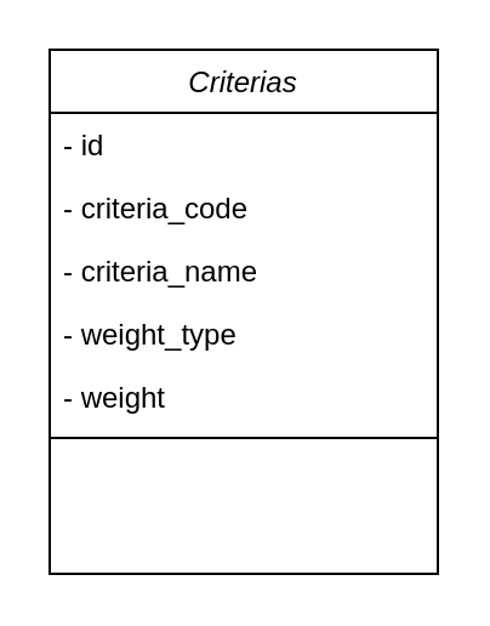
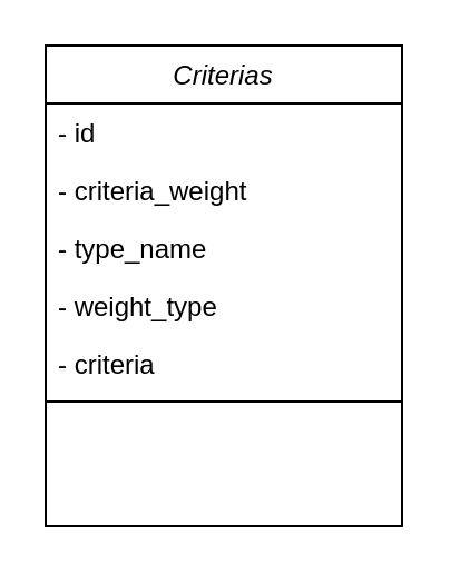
- <mxCell id="4" value="- criteria_code" style="text;align=left;verticalAlign=top;spacingLeft=4;spacingRight=4;overflow=hidden;rotatable=0;points=[[0,0.5],[1,0.5]];portConstraint=eastwest;rounded=0;shadow=0;html=0;" parent="2" vertex="1"><mxGeometry y="52" width="160" height="26" as="geometry" /></mxCell>
+ <mxCell id="4" value="- criteria_weight" style="text;align=left;verticalAlign=top;spacingLeft=4;spacingRight=4;overflow=hidden;rotatable=0;points=[[0,0.5],[1,0.5]];portConstraint=eastwest;rounded=0;shadow=0;html=0;" parent="2" vertex="1"><mxGeometry y="52" width="160" height="26" as="geometry" /></mxCell>
- <mxCell id="5" value="- criteria_name" style="text;align=left;verticalAlign=top;spacingLeft=4;spacingRight=4;overflow=hidden;rotatable=0;points=[[0,0.5],[1,0.5]];portConstraint=eastwest;rounded=0;shadow=0;html=0;" parent="2" vertex="1"><mxGeometry y="78" width="160" height="26" as="geometry" /></mxCell>
+ <mxCell id="5" value="- type_name" style="text;align=left;verticalAlign=top;spacingLeft=4;spacingRight=4;overflow=hidden;rotatable=0;points=[[0,0.5],[1,0.5]];portConstraint=eastwest;rounded=0;shadow=0;html=0;" parent="2" vertex="1"><mxGeometry y="78" width="160" height="26" as="geometry" /></mxCell>
- <mxCell id="7" value="- weight" style="text;align=left;verticalAlign=top;spacingLeft=4;spacingRight=4;overflow=hidden;rotatable=0;points=[[0,0.5],[1,0.5]];portConstraint=eastwest;rounded=0;shadow=0;html=0;" parent="2" vertex="1"><mxGeometry y="130" width="160" height="26" as="geometry" /></mxCell>
+ <mxCell id="7" value="- criteria" style="text;align=left;verticalAlign=top;spacingLeft=4;spacingRight=4;overflow=hidden;rotatable=0;points=[[0,0.5],[1,0.5]];portConstraint=eastwest;rounded=0;shadow=0;html=0;" parent="2" vertex="1"><mxGeometry y="130" width="160" height="26" as="geometry" /></mxCell>
